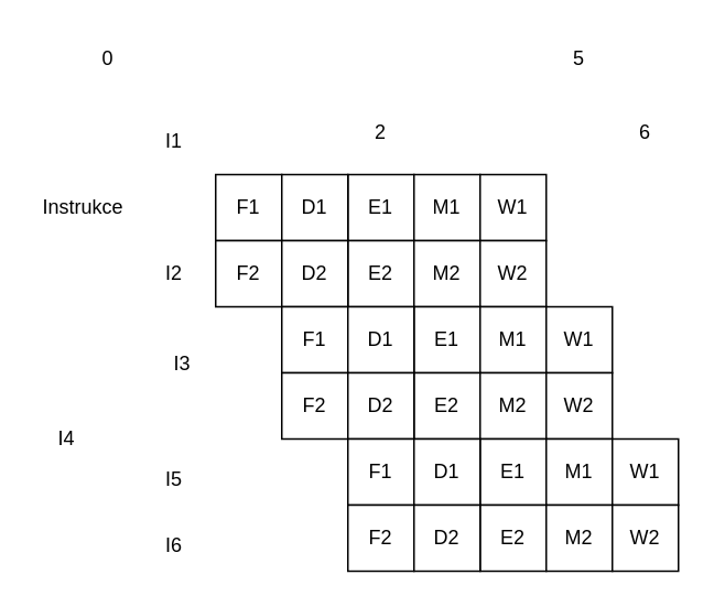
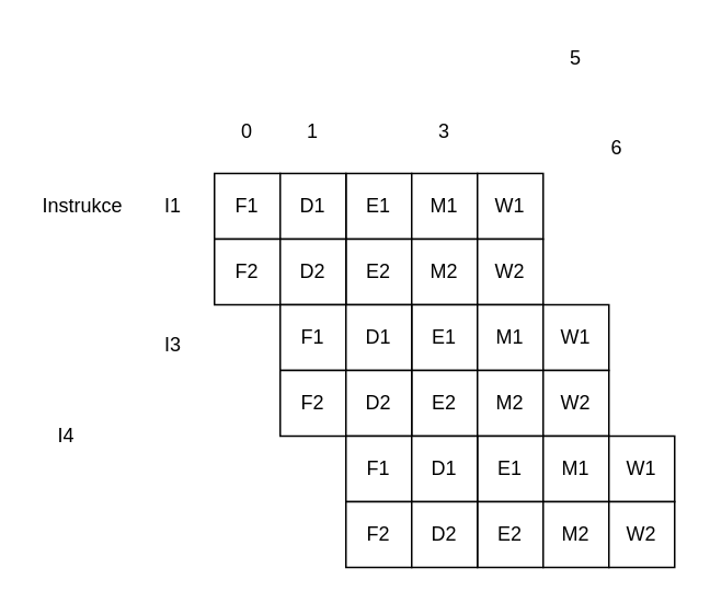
- <mxCell id="7" value="0" style="text;html=1;strokeColor=none;fillColor=none;align=center;verticalAlign=middle;whiteSpace=wrap;rounded=0;" vertex="1" parent="1"><mxGeometry x="50" y="20" width="30" height="30" as="geometry" /></mxCell>
+ <mxCell id="7" value="0" style="text;html=1;strokeColor=none;fillColor=none;align=center;verticalAlign=middle;whiteSpace=wrap;rounded=0;" vertex="1" parent="1"><mxGeometry x="135" y="65" width="30" height="30" as="geometry" /></mxCell>
+ <mxCell id="9" value="1" style="text;html=1;strokeColor=none;fillColor=none;align=center;verticalAlign=middle;whiteSpace=wrap;rounded=0;" vertex="1" parent="1"><mxGeometry x="175" y="65" width="30" height="30" as="geometry" /></mxCell>
- <mxCell id="8" value="2" style="text;html=1;strokeColor=none;fillColor=none;align=center;verticalAlign=middle;whiteSpace=wrap;rounded=0;" vertex="1" parent="1"><mxGeometry x="215" y="65" width="30" height="30" as="geometry" /></mxCell>
+ <mxCell id="10" value="3" style="text;html=1;strokeColor=none;fillColor=none;align=center;verticalAlign=middle;whiteSpace=wrap;rounded=0;" vertex="1" parent="1"><mxGeometry x="255" y="65" width="30" height="30" as="geometry" /></mxCell>
- <mxCell id="21" value="6" style="text;html=1;strokeColor=none;fillColor=none;align=center;verticalAlign=middle;whiteSpace=wrap;rounded=0;" vertex="1" parent="1"><mxGeometry x="375" y="65" width="30" height="30" as="geometry" /></mxCell>
+ <mxCell id="21" value="6" style="text;html=1;strokeColor=none;fillColor=none;align=center;verticalAlign=middle;whiteSpace=wrap;rounded=0;" vertex="1" parent="1"><mxGeometry x="360" y="75" width="30" height="30" as="geometry" /></mxCell>
- <mxCell id="11" value="I1" style="text;html=1;strokeColor=none;fillColor=none;align=center;verticalAlign=middle;whiteSpace=wrap;rounded=0;" vertex="1" parent="1"><mxGeometry x="90" y="70" width="30" height="30" as="geometry" /></mxCell>
+ <mxCell id="11" value="I1" style="text;html=1;strokeColor=none;fillColor=none;align=center;verticalAlign=middle;whiteSpace=wrap;rounded=0;" vertex="1" parent="1"><mxGeometry x="90" y="110" width="30" height="30" as="geometry" /></mxCell>
- <mxCell id="17" value="I2" style="text;html=1;strokeColor=none;fillColor=none;align=center;verticalAlign=middle;whiteSpace=wrap;rounded=0;" vertex="1" parent="1"><mxGeometry x="90" y="150" width="30" height="30" as="geometry" /></mxCell>
- <mxCell id="18" value="I3" style="text;html=1;strokeColor=none;fillColor=none;align=center;verticalAlign=middle;whiteSpace=wrap;rounded=0;" vertex="1" parent="1"><mxGeometry x="95" y="205" width="30" height="30" as="geometry" /></mxCell>
+ <mxCell id="18" value="I3" style="text;html=1;strokeColor=none;fillColor=none;align=center;verticalAlign=middle;whiteSpace=wrap;rounded=0;" vertex="1" parent="1"><mxGeometry x="90" y="195" width="30" height="30" as="geometry" /></mxCell>
- <mxCell id="23" value="I5" style="text;html=1;strokeColor=none;fillColor=none;align=center;verticalAlign=middle;whiteSpace=wrap;rounded=0;" vertex="1" parent="1"><mxGeometry x="90" y="275" width="30" height="30" as="geometry" /></mxCell>
- <mxCell id="24" value="I6" style="text;html=1;strokeColor=none;fillColor=none;align=center;verticalAlign=middle;whiteSpace=wrap;rounded=0;" vertex="1" parent="1"><mxGeometry x="90" y="315" width="30" height="30" as="geometry" /></mxCell>
